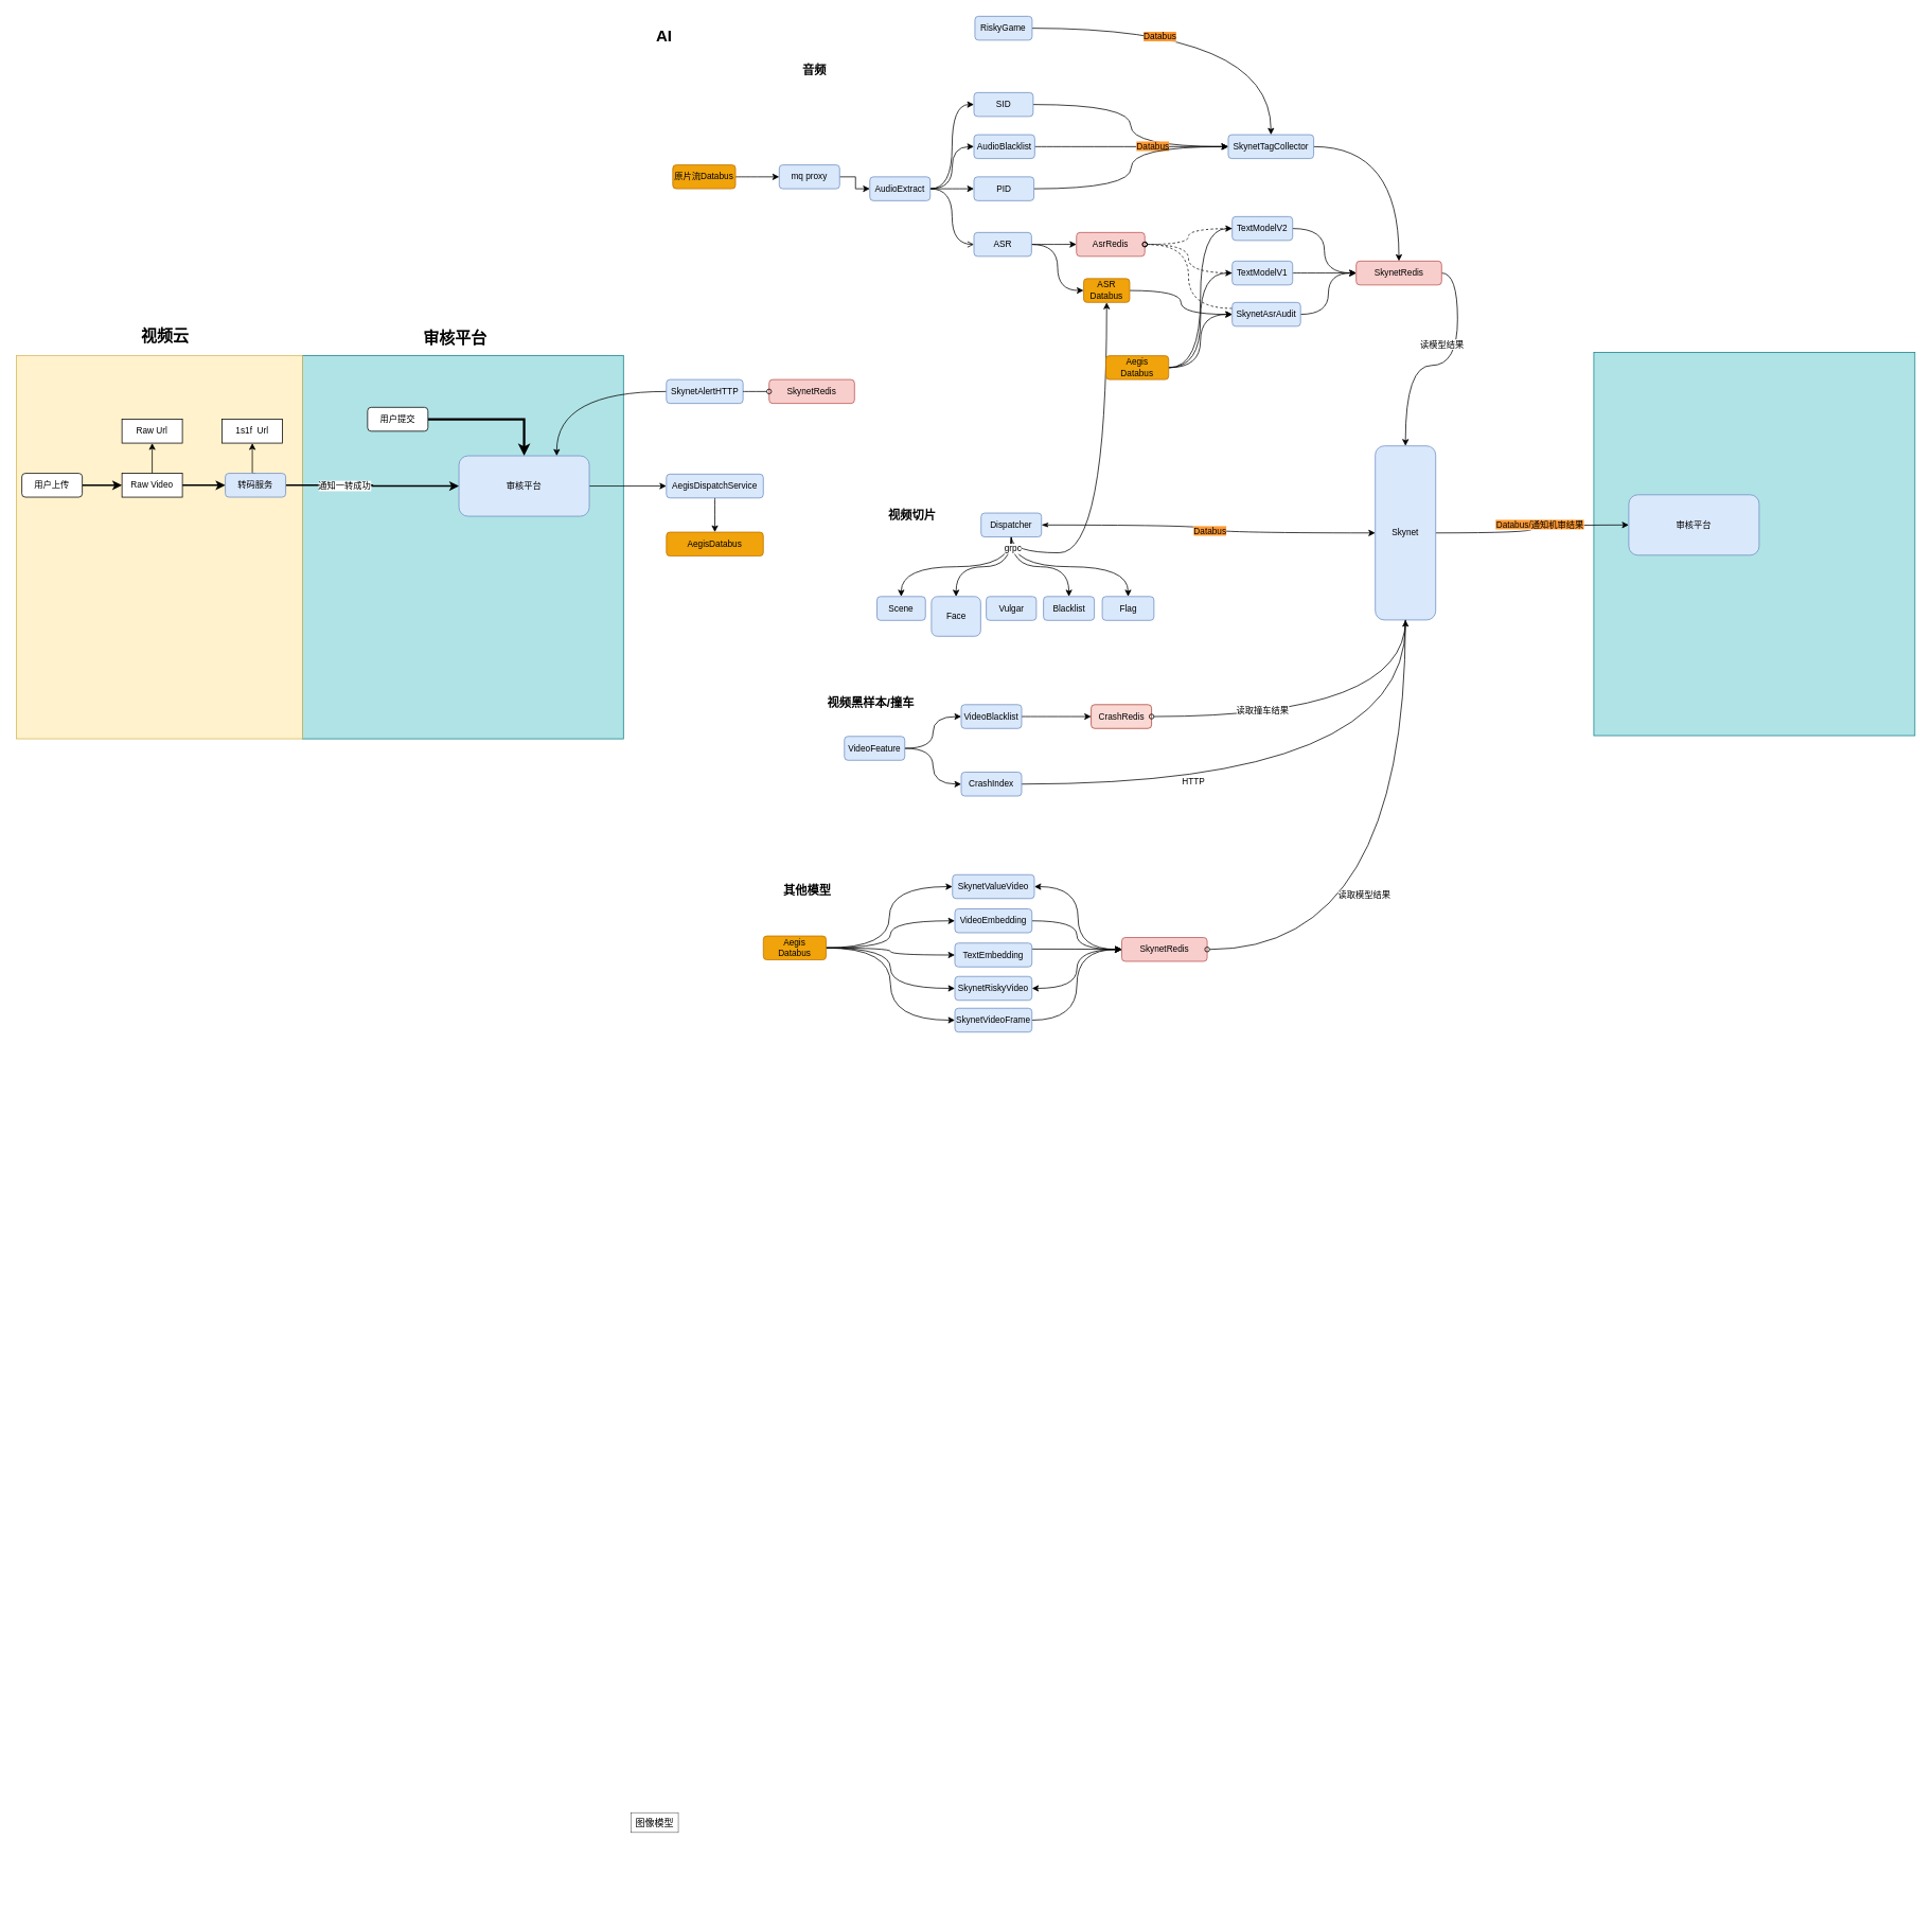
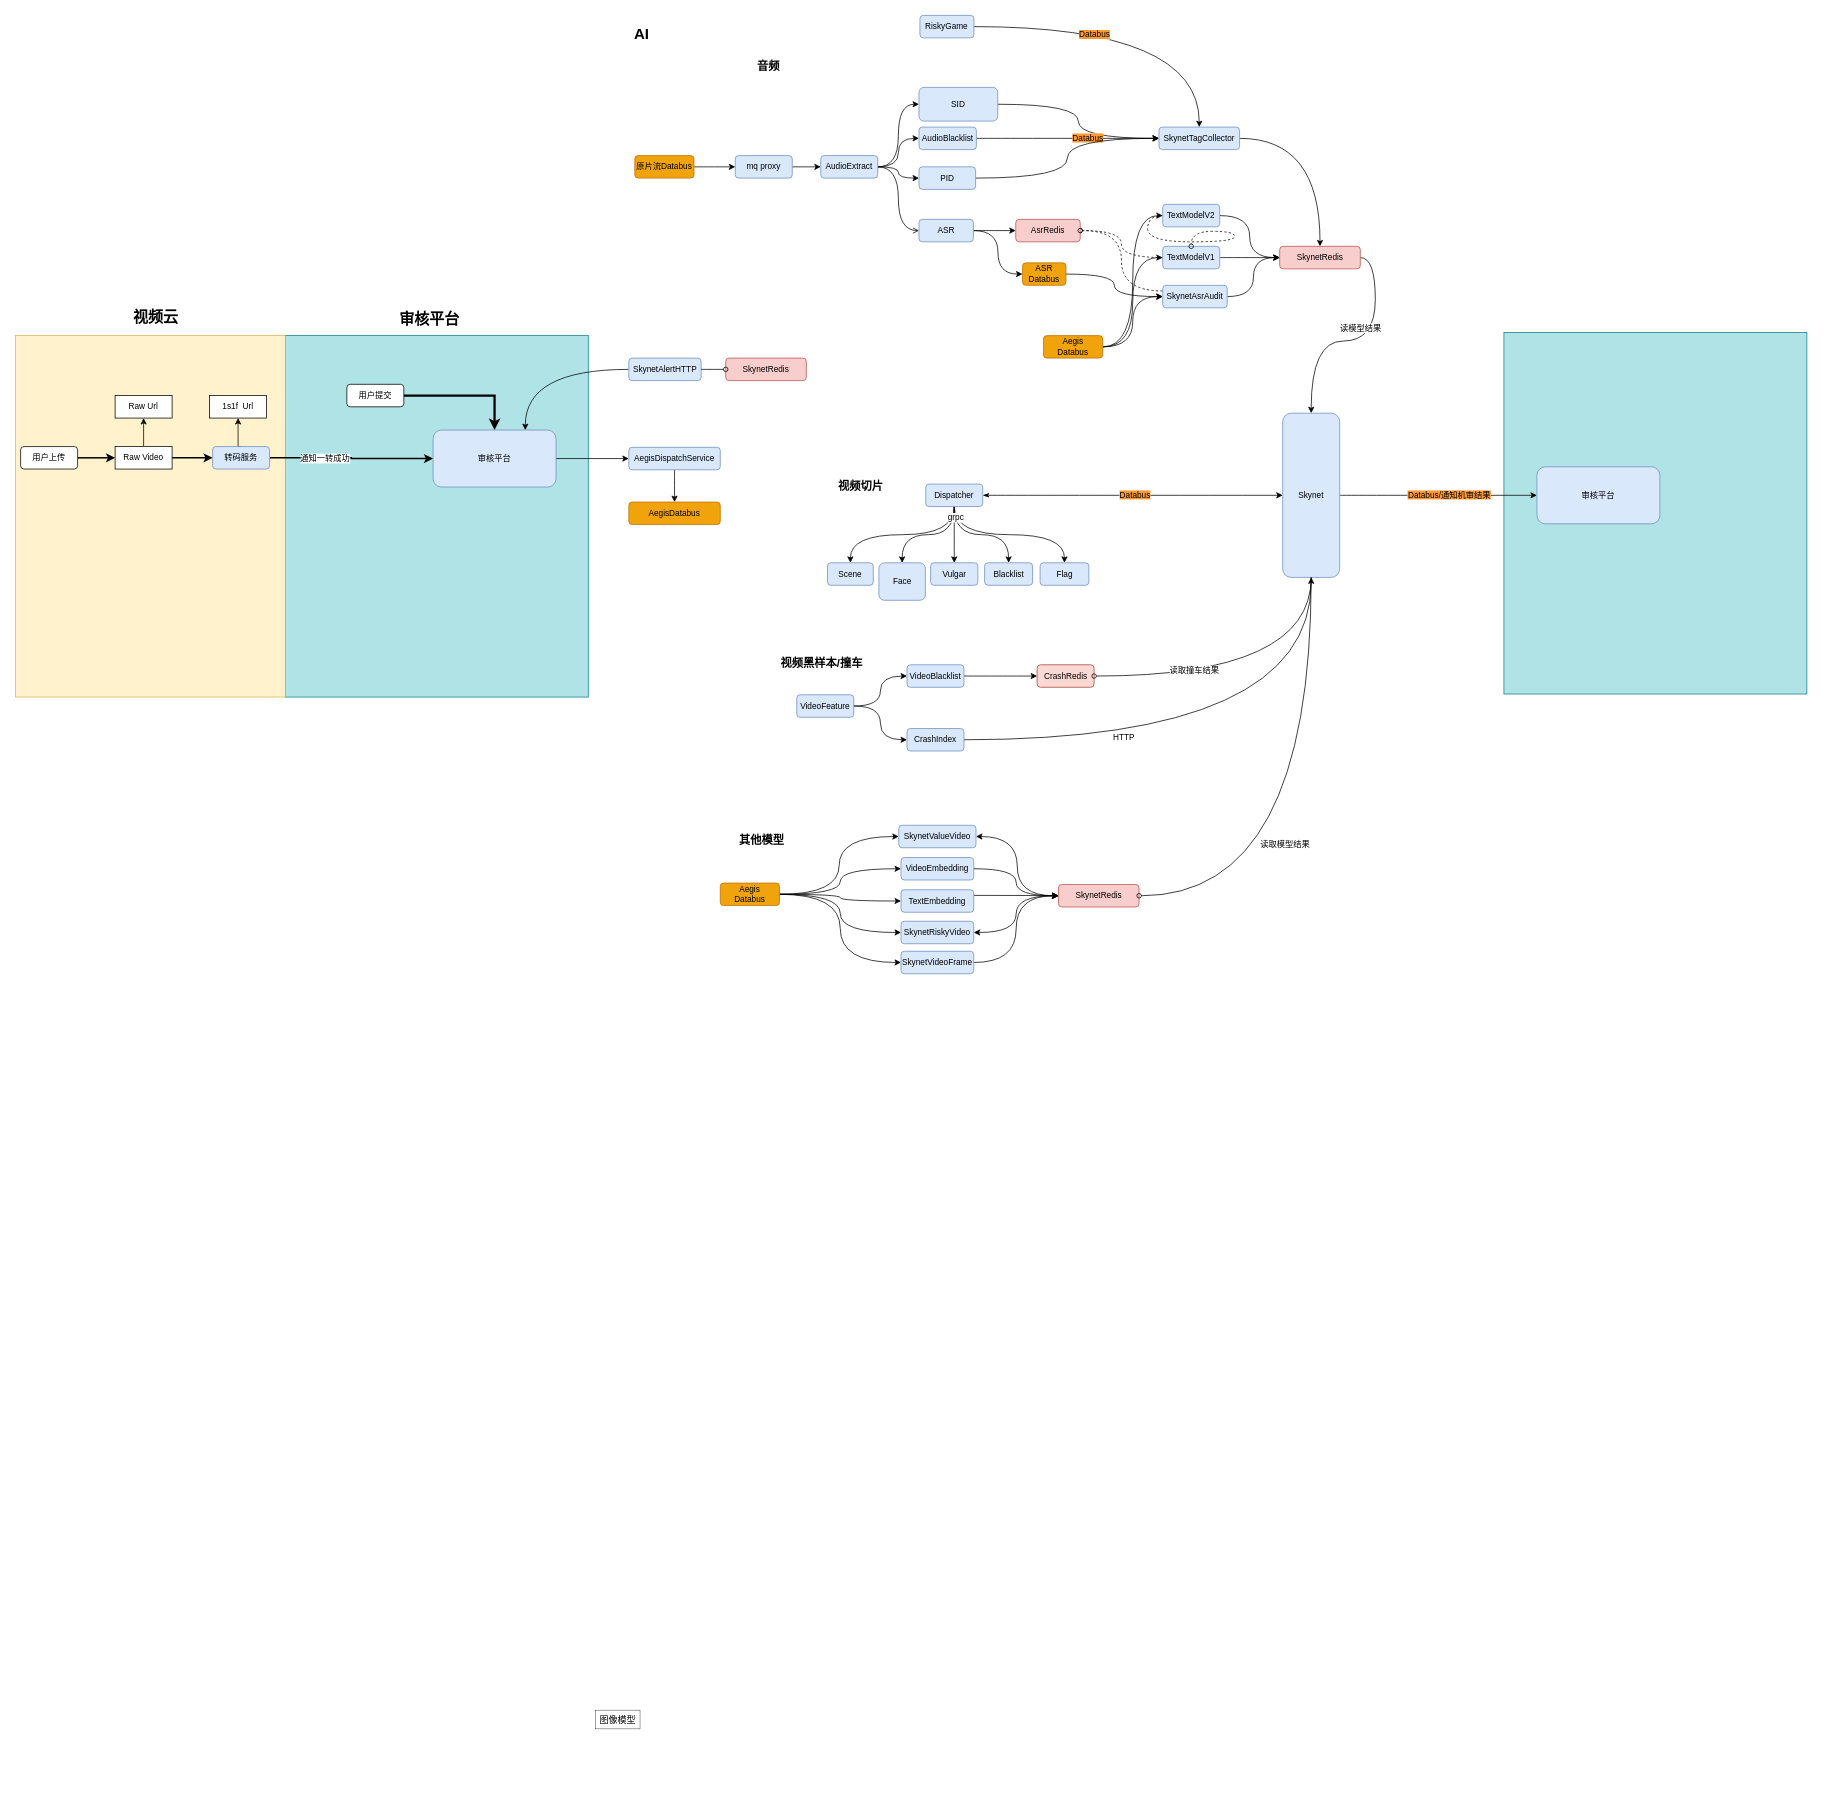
- <mxCell id="91" value="AI" style="text;html=1;align=center;verticalAlign=middle;resizable=0;points=[];autosize=1;strokeColor=none;fillColor=none;fontSize=20;fontStyle=1" parent="1" vertex="1"><mxGeometry x="820" y="30" width="30" height="28" as="geometry" /></mxCell>
+ <mxCell id="91" value="AI" style="text;html=1;align=center;verticalAlign=middle;resizable=0;points=[];autosize=1;strokeColor=none;fillColor=none;fontSize=20;fontStyle=1" parent="1" vertex="1"><mxGeometry x="840" y="30" width="30" height="28" as="geometry" /></mxCell>
- <mxCell id="33" value="&lt;span style=&quot;font-size: 11px;&quot;&gt;SID&lt;/span&gt;" style="rounded=1;whiteSpace=wrap;html=1;fontSize=11;fillColor=#dae8fc;strokeColor=#6c8ebf;" parent="1" vertex="1"><mxGeometry x="1225" y="116" width="74.5" height="30" as="geometry" /></mxCell>
+ <mxCell id="33" value="&lt;span style=&quot;font-size: 11px;&quot;&gt;SID&lt;/span&gt;" style="rounded=1;whiteSpace=wrap;html=1;fontSize=11;fillColor=#dae8fc;strokeColor=#6c8ebf;" parent="1" vertex="1"><mxGeometry x="1225" y="116" width="105" height="45" as="geometry" /></mxCell>
- <mxCell id="28" value="&lt;span style=&quot;font-size: 11px;&quot;&gt;AudioExtract&lt;/span&gt;" style="rounded=1;whiteSpace=wrap;html=1;fontSize=11;fillColor=#dae8fc;strokeColor=#6c8ebf;" parent="1" vertex="1"><mxGeometry x="1094" y="222" width="76" height="30" as="geometry" /></mxCell>
+ <mxCell id="28" value="&lt;span style=&quot;font-size: 11px;&quot;&gt;AudioExtract&lt;/span&gt;" style="rounded=1;whiteSpace=wrap;html=1;fontSize=11;fillColor=#dae8fc;strokeColor=#6c8ebf;" parent="1" vertex="1"><mxGeometry x="1094" y="207" width="76" height="30" as="geometry" /></mxCell>
- <mxCell id="50" style="edgeStyle=orthogonalEdgeStyle;curved=1;rounded=0;orthogonalLoop=1;jettySize=auto;html=1;exitX=0;exitY=0.5;exitDx=0;exitDy=0;entryX=1;entryY=0.5;entryDx=0;entryDy=0;strokeColor=default;endArrow=oval;endFill=0;dashed=1;" parent="1" source="51" target="44" edge="1"><mxGeometry relative="1" as="geometry" /></mxCell>
+ <mxCell id="50" style="edgeStyle=orthogonalEdgeStyle;curved=1;rounded=0;orthogonalLoop=1;jettySize=auto;html=1;exitX=0;exitY=0.5;exitDx=0;exitDy=0;strokeColor=default;endArrow=oval;endFill=0;dashed=1;" parent="1" source="51" target="48" edge="1"><mxGeometry relative="1" as="geometry" /></mxCell>
- <mxCell id="57" style="edgeStyle=orthogonalEdgeStyle;curved=1;rounded=0;orthogonalLoop=1;jettySize=auto;html=1;exitX=0.5;exitY=1;exitDx=0;exitDy=0;" parent="1" source="63" target="107" edge="1"><mxGeometry relative="1" as="geometry" /></mxCell>
+ <mxCell id="57" style="edgeStyle=orthogonalEdgeStyle;curved=1;rounded=0;orthogonalLoop=1;jettySize=auto;html=1;exitX=0.5;exitY=1;exitDx=0;exitDy=0;entryX=0.5;entryY=0;entryDx=0;entryDy=0;" parent="1" source="63" target="69" edge="1"><mxGeometry relative="1" as="geometry" /></mxCell>
- <mxCell id="86" value="&lt;span style=&quot;font-size: 11px;&quot;&gt;Skynet&lt;/span&gt;" style="rounded=1;whiteSpace=wrap;html=1;fontSize=11;fillColor=#dae8fc;strokeColor=#6c8ebf;" parent="1" vertex="1"><mxGeometry x="1730" y="560.5" width="76" height="219" as="geometry" /></mxCell>
+ <mxCell id="86" value="&lt;span style=&quot;font-size: 11px;&quot;&gt;Skynet&lt;/span&gt;" style="rounded=1;whiteSpace=wrap;html=1;fontSize=11;fillColor=#dae8fc;strokeColor=#6c8ebf;" parent="1" vertex="1"><mxGeometry x="1710" y="550.5" width="76" height="219" as="geometry" /></mxCell>
- <mxCell id="90" value="CrashRedis" style="rounded=1;whiteSpace=wrap;html=1;fontSize=11;fillColor=#fad9d5;strokeColor=#ae4132;strokeWidth=1;" parent="1" vertex="1"><mxGeometry x="1372.5" y="886" width="76" height="30" as="geometry" /></mxCell>
+ <mxCell id="90" value="CrashRedis" style="rounded=1;whiteSpace=wrap;html=1;fontSize=11;fillColor=#fad9d5;strokeColor=#ae4132;strokeWidth=1;" parent="1" vertex="1"><mxGeometry x="1382.5" y="886" width="76" height="30" as="geometry" /></mxCell>
